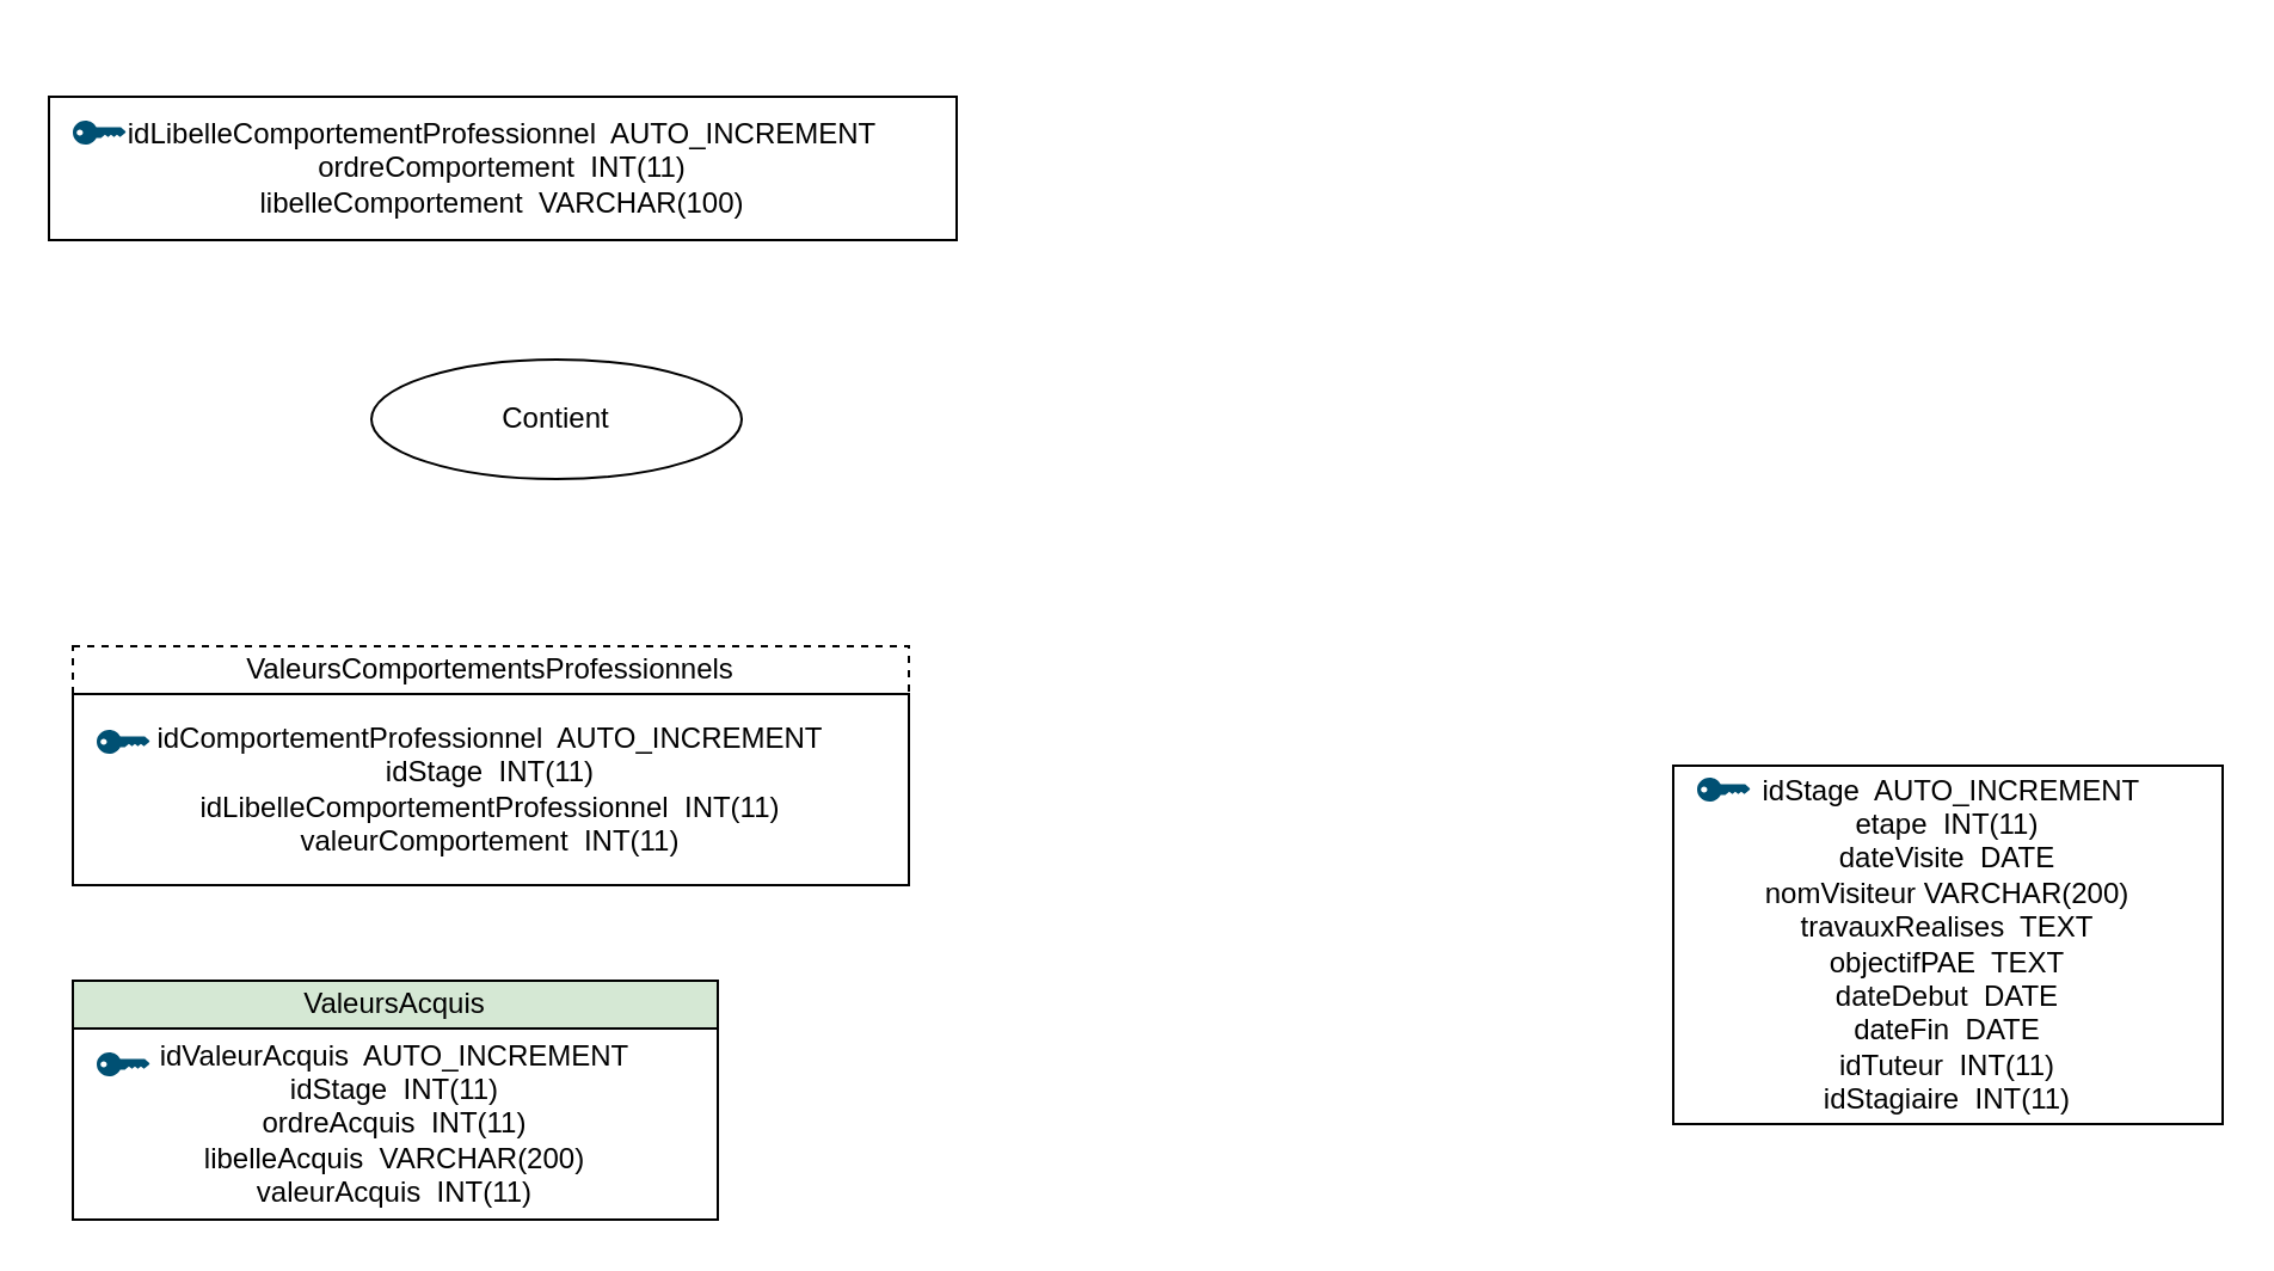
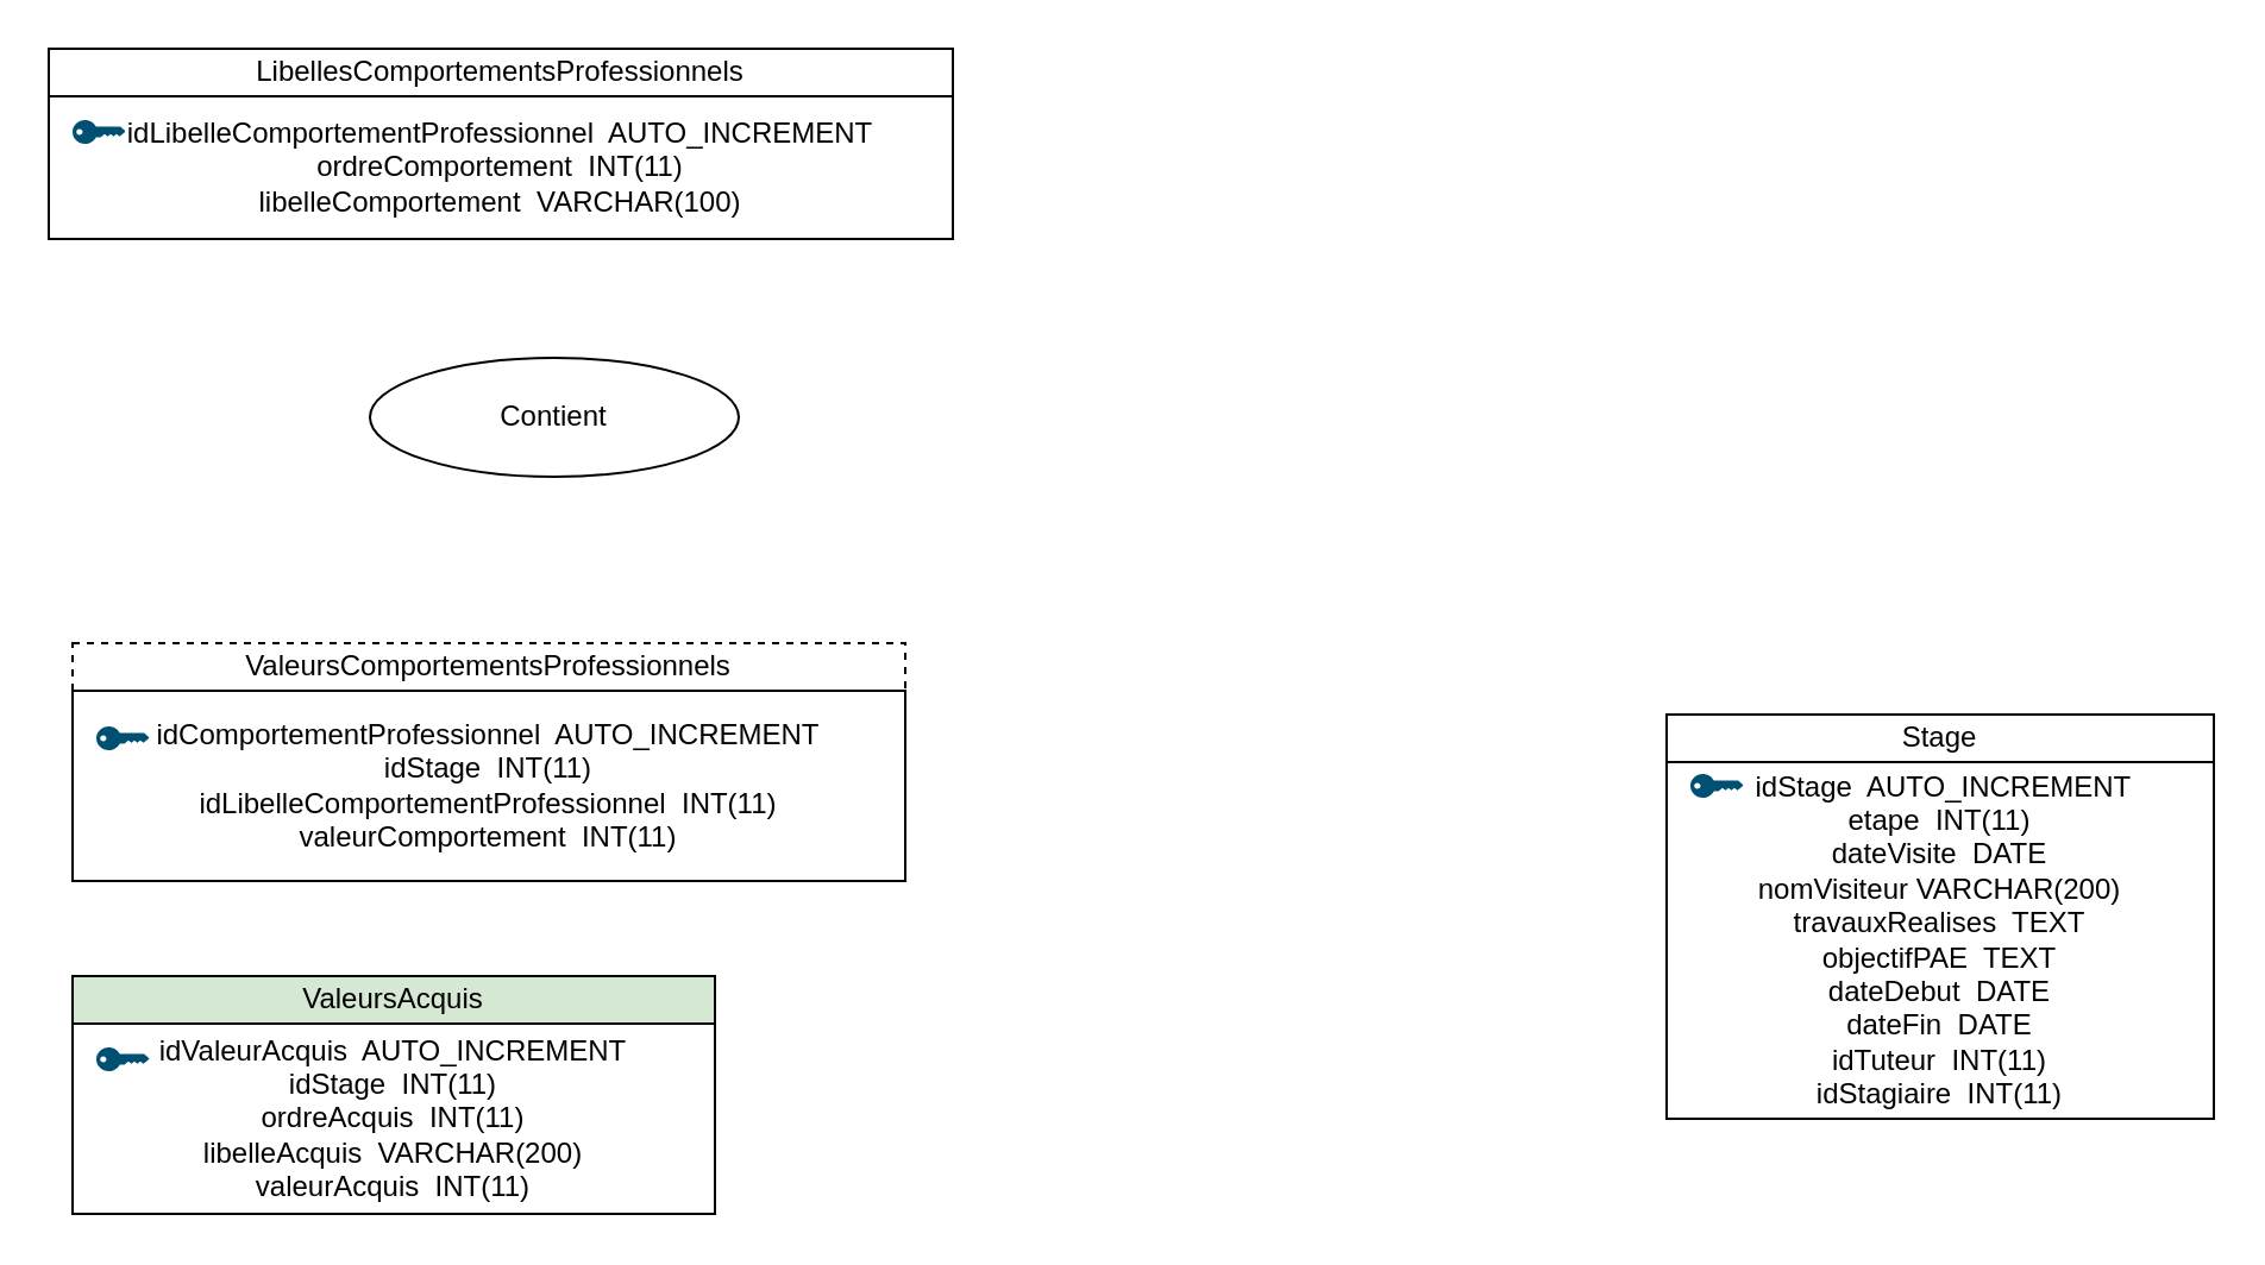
+ <mxCell id="11" value="LibellesComportementsProfessionnels" style="whiteSpace=wrap;html=1;" vertex="1" parent="1"><mxGeometry x="20" y="20" width="380" height="20" as="geometry" /></mxCell>
+ <mxCell id="5" value="Stage" style="rounded=0;whiteSpace=wrap;html=1;" vertex="1" parent="1"><mxGeometry x="700" y="300" width="230" height="20" as="geometry" /></mxCell>
